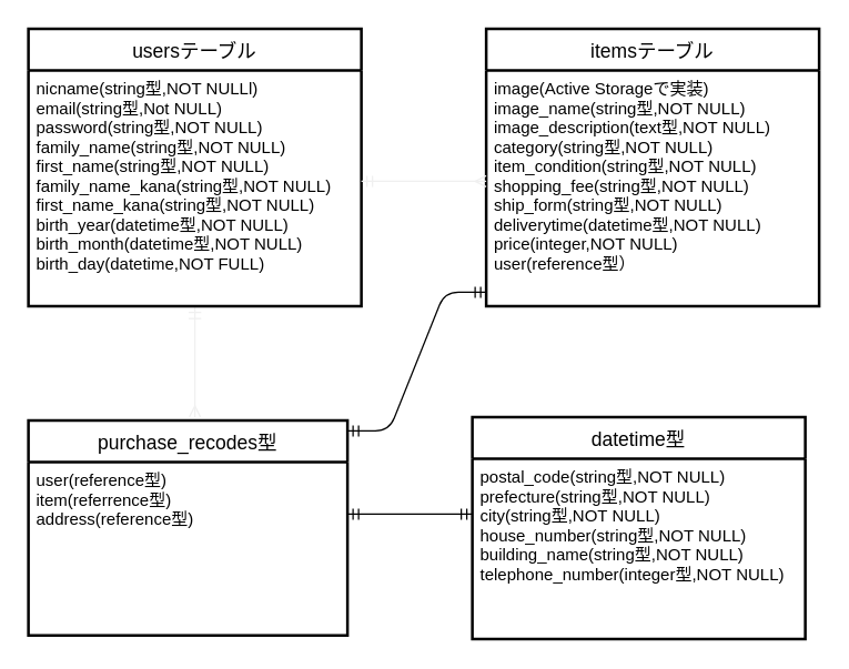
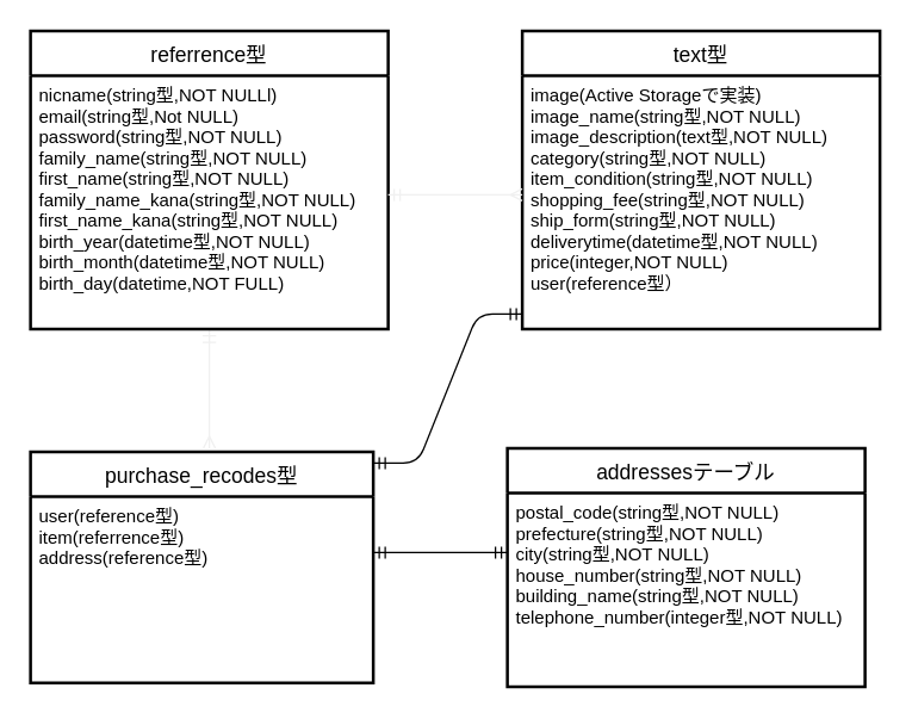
- <mxCell id="3" value="usersテーブル" style="swimlane;childLayout=stackLayout;horizontal=1;startSize=30;horizontalStack=0;rounded=0;fontSize=14;fontStyle=0;strokeWidth=2;resizeParent=0;resizeLast=1;shadow=0;dashed=0;align=center;" parent="1" vertex="1"><mxGeometry x="20" y="20" width="240" height="200" as="geometry"><mxRectangle x="40" y="40" width="120" height="30" as="alternateBounds" /></mxGeometry></mxCell>
+ <mxCell id="3" value="referrence型" style="swimlane;childLayout=stackLayout;horizontal=1;startSize=30;horizontalStack=0;rounded=0;fontSize=14;fontStyle=0;strokeWidth=2;resizeParent=0;resizeLast=1;shadow=0;dashed=0;align=center;" parent="1" vertex="1"><mxGeometry x="20" y="20" width="240" height="200" as="geometry"><mxRectangle x="40" y="40" width="120" height="30" as="alternateBounds" /></mxGeometry></mxCell>
- <mxCell id="5" value="itemsテーブル" style="swimlane;childLayout=stackLayout;horizontal=1;startSize=30;horizontalStack=0;rounded=0;fontSize=14;fontStyle=0;strokeWidth=2;resizeParent=0;resizeLast=1;shadow=0;dashed=0;align=center;" parent="1" vertex="1"><mxGeometry x="350" y="20" width="240" height="200" as="geometry" /></mxCell>
+ <mxCell id="5" value="text型" style="swimlane;childLayout=stackLayout;horizontal=1;startSize=30;horizontalStack=0;rounded=0;fontSize=14;fontStyle=0;strokeWidth=2;resizeParent=0;resizeLast=1;shadow=0;dashed=0;align=center;" parent="1" vertex="1"><mxGeometry x="350" y="20" width="240" height="200" as="geometry" /></mxCell>
- <mxCell id="10" value="datetime型" style="swimlane;childLayout=stackLayout;horizontal=1;startSize=30;horizontalStack=0;rounded=0;fontSize=14;fontStyle=0;strokeWidth=2;resizeParent=0;resizeLast=1;shadow=0;dashed=0;align=center;" parent="1" vertex="1"><mxGeometry x="340" y="300" width="240" height="160" as="geometry" /></mxCell>
+ <mxCell id="10" value="addressesテーブル" style="swimlane;childLayout=stackLayout;horizontal=1;startSize=30;horizontalStack=0;rounded=0;fontSize=14;fontStyle=0;strokeWidth=2;resizeParent=0;resizeLast=1;shadow=0;dashed=0;align=center;" parent="1" vertex="1"><mxGeometry x="340" y="300" width="240" height="160" as="geometry" /></mxCell>
